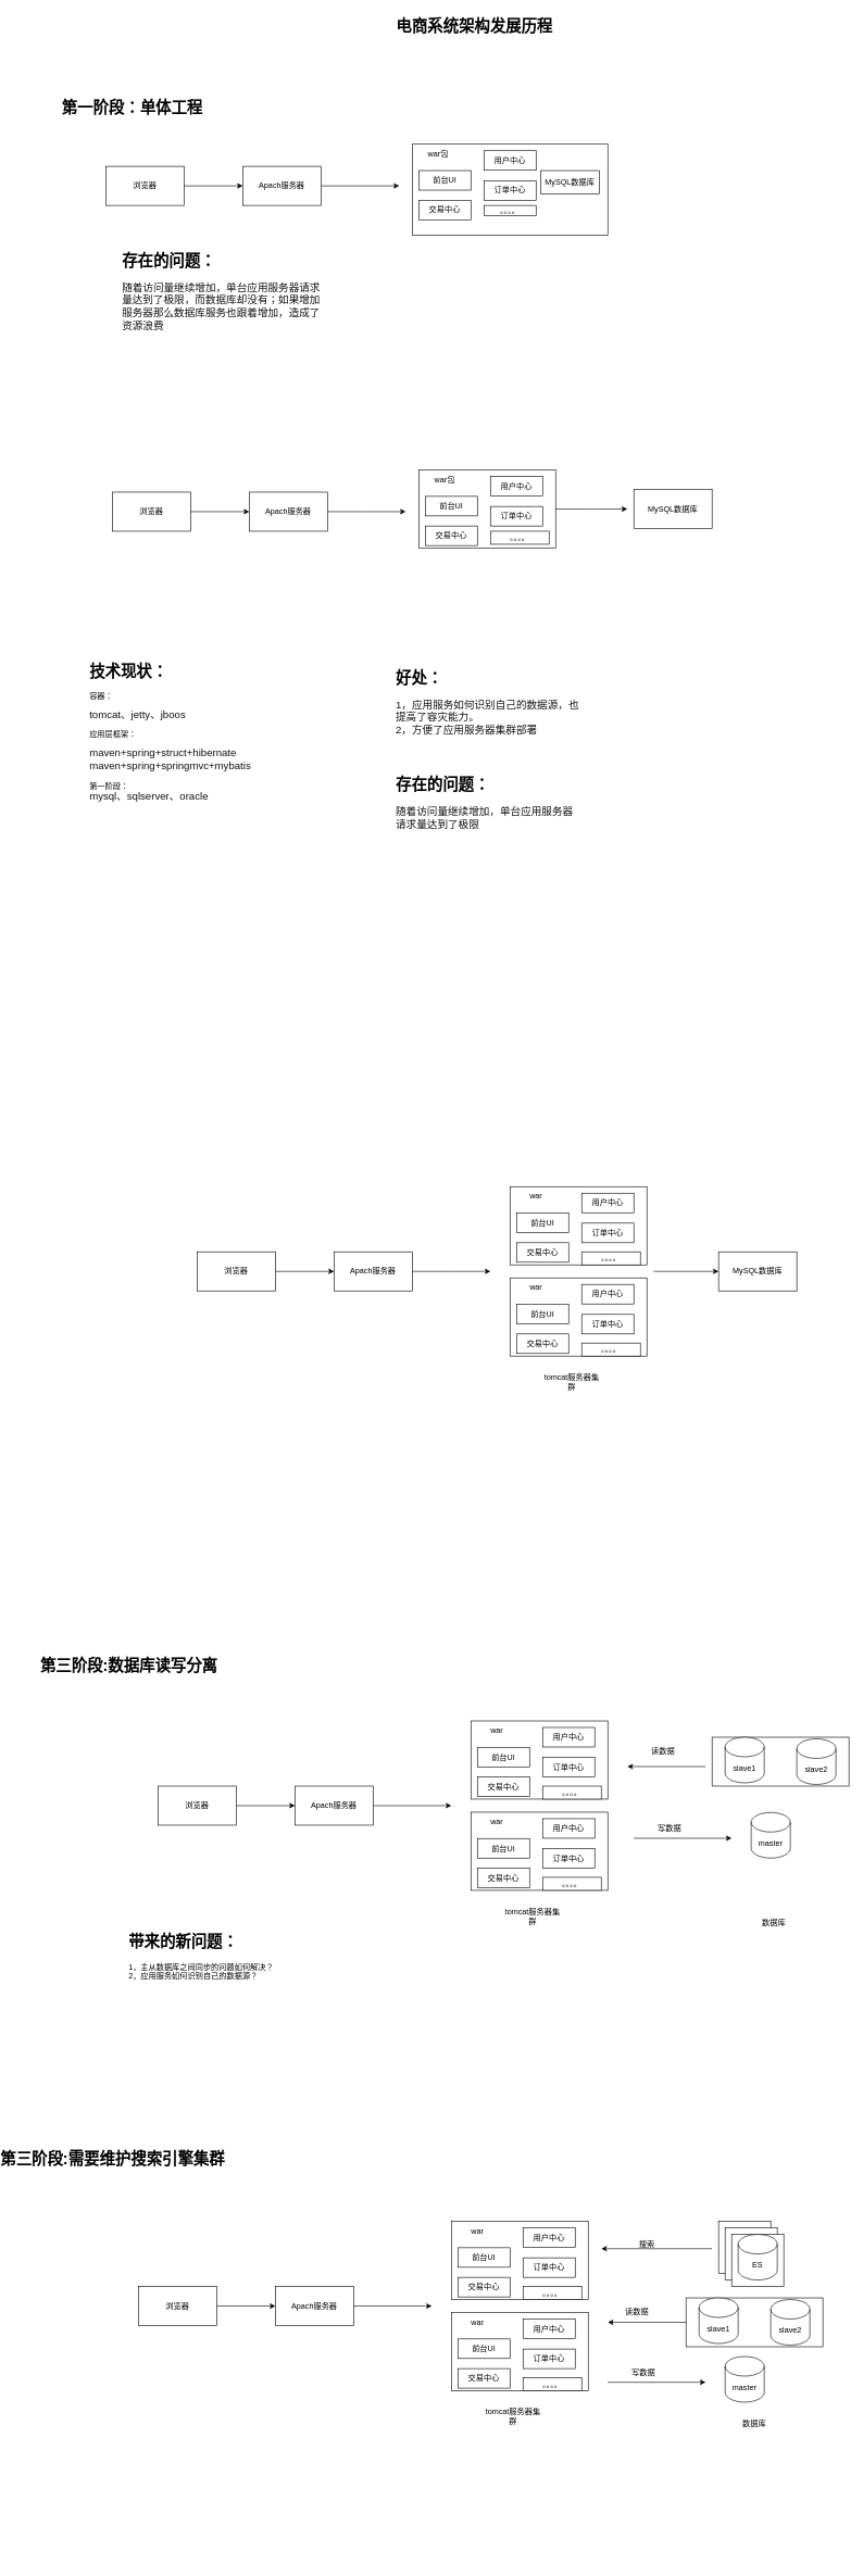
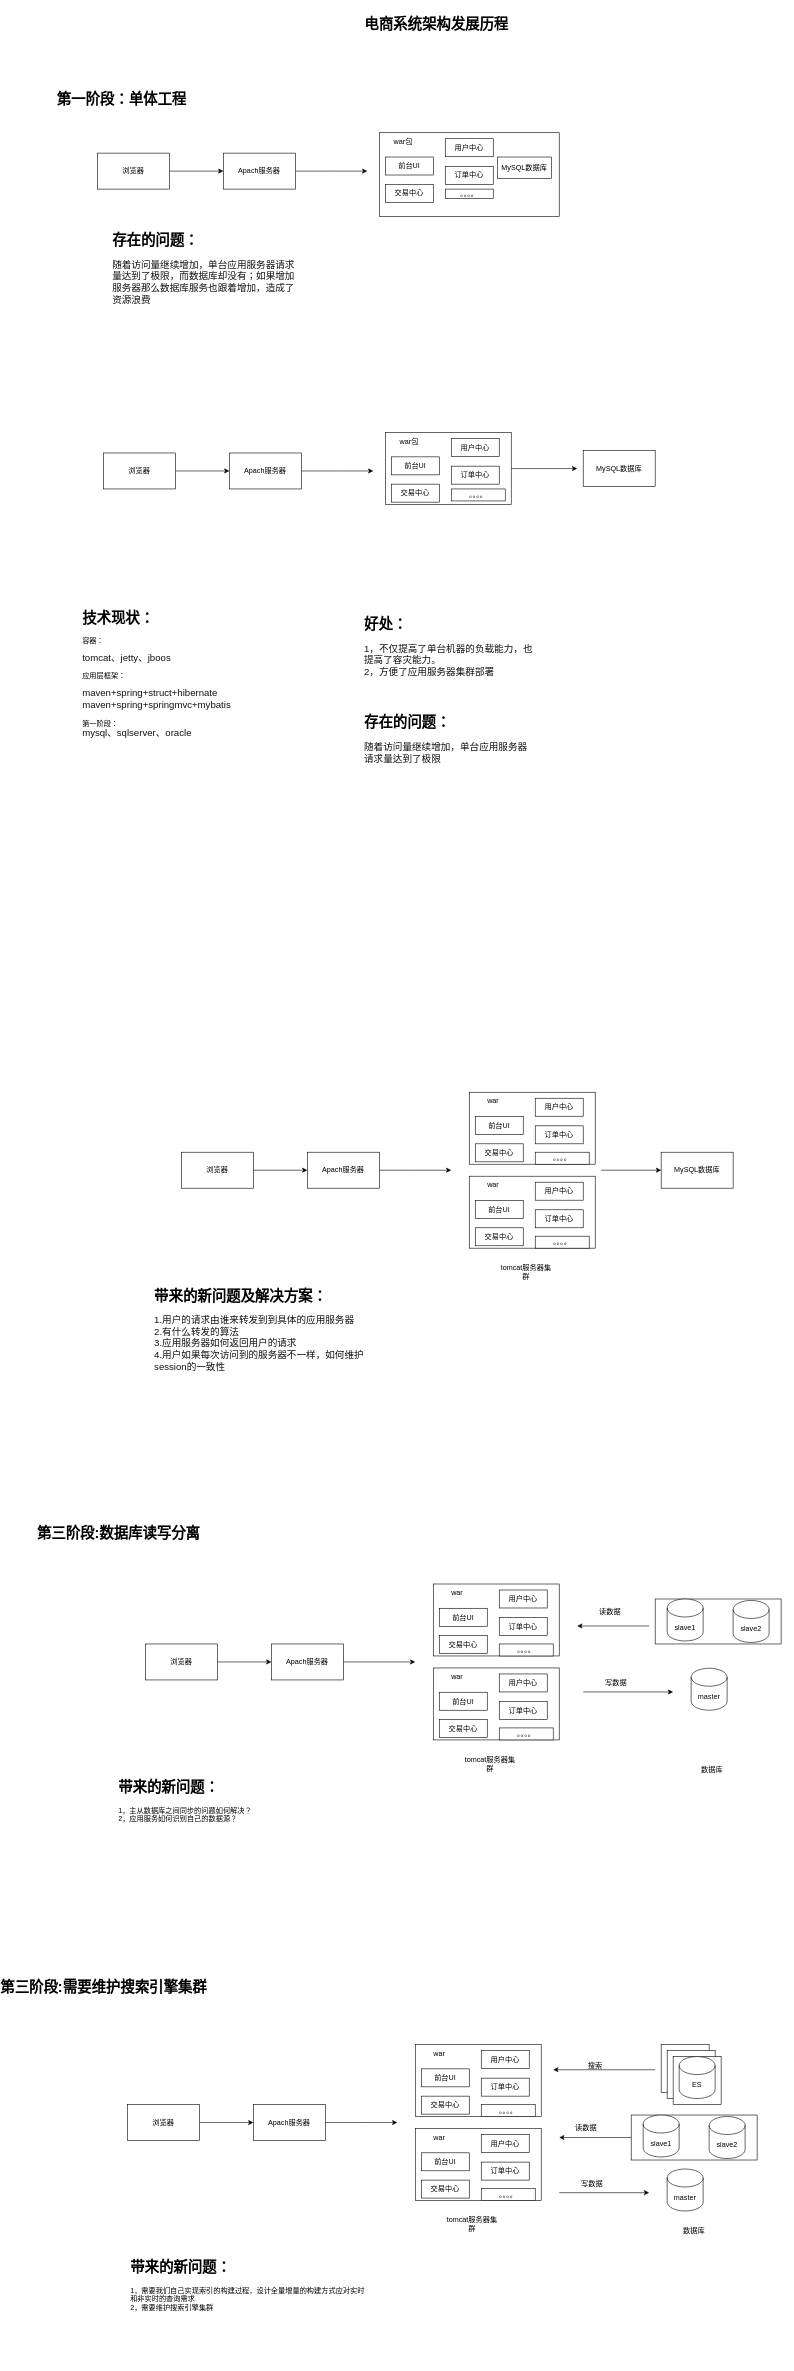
- <mxCell id="37" value="&lt;h1&gt;好处：&lt;/h1&gt;&lt;span style=&quot;color: rgb(18 , 18 , 18) ; font-family: , &amp;#34;blinkmacsystemfont&amp;#34; , &amp;#34;helvetica neue&amp;#34; , &amp;#34;pingfang sc&amp;#34; , &amp;#34;microsoft yahei&amp;#34; , &amp;#34;source han sans sc&amp;#34; , &amp;#34;noto sans cjk sc&amp;#34; , &amp;#34;wenquanyi micro hei&amp;#34; , sans-serif ; font-size: medium ; background-color: rgb(255 , 255 , 255)&quot;&gt;1，应用服务如何识别自己的数据源，也提高了容灾能力。&lt;br&gt;2，方便了应用服务器集群部署&lt;br&gt;&lt;/span&gt;&lt;h1&gt;&lt;br&gt;&lt;/h1&gt;&lt;h1&gt;存在的问题：&lt;/h1&gt;&lt;span style=&quot;color: rgb(18 , 18 , 18) ; font-family: , &amp;#34;blinkmacsystemfont&amp;#34; , &amp;#34;helvetica neue&amp;#34; , &amp;#34;pingfang sc&amp;#34; , &amp;#34;microsoft yahei&amp;#34; , &amp;#34;source han sans sc&amp;#34; , &amp;#34;noto sans cjk sc&amp;#34; , &amp;#34;wenquanyi micro hei&amp;#34; , sans-serif ; font-size: medium ; background-color: rgb(255 , 255 , 255)&quot;&gt;随着访问量继续增加，单台应用服务器请求量达到了极限&lt;/span&gt;&lt;p&gt;&lt;br&gt;&lt;/p&gt;" style="text;html=1;strokeColor=none;fillColor=none;spacing=5;spacingTop=-20;whiteSpace=wrap;overflow=hidden;rounded=0;" vertex="1" parent="1"><mxGeometry x="550" y="1020" width="290" height="280" as="geometry" /></mxCell>
+ <mxCell id="37" value="&lt;h1&gt;好处：&lt;/h1&gt;&lt;span style=&quot;color: rgb(18 , 18 , 18) ; font-family: , &amp;#34;blinkmacsystemfont&amp;#34; , &amp;#34;helvetica neue&amp;#34; , &amp;#34;pingfang sc&amp;#34; , &amp;#34;microsoft yahei&amp;#34; , &amp;#34;source han sans sc&amp;#34; , &amp;#34;noto sans cjk sc&amp;#34; , &amp;#34;wenquanyi micro hei&amp;#34; , sans-serif ; font-size: medium ; background-color: rgb(255 , 255 , 255)&quot;&gt;1，不仅提高了单台机器的负载能力，也提高了容灾能力。&lt;br&gt;2，方便了应用服务器集群部署&lt;br&gt;&lt;/span&gt;&lt;h1&gt;&lt;br&gt;&lt;/h1&gt;&lt;h1&gt;存在的问题：&lt;/h1&gt;&lt;span style=&quot;color: rgb(18 , 18 , 18) ; font-family: , &amp;#34;blinkmacsystemfont&amp;#34; , &amp;#34;helvetica neue&amp;#34; , &amp;#34;pingfang sc&amp;#34; , &amp;#34;microsoft yahei&amp;#34; , &amp;#34;source han sans sc&amp;#34; , &amp;#34;noto sans cjk sc&amp;#34; , &amp;#34;wenquanyi micro hei&amp;#34; , sans-serif ; font-size: medium ; background-color: rgb(255 , 255 , 255)&quot;&gt;随着访问量继续增加，单台应用服务器请求量达到了极限&lt;/span&gt;&lt;p&gt;&lt;br&gt;&lt;/p&gt;" style="text;html=1;strokeColor=none;fillColor=none;spacing=5;spacingTop=-20;whiteSpace=wrap;overflow=hidden;rounded=0;" vertex="1" parent="1"><mxGeometry x="550" y="1020" width="290" height="280" as="geometry" /></mxCell>
+ <mxCell id="38" value="&lt;h1&gt;带来的新问题及解决方案：&lt;/h1&gt;&lt;span style=&quot;color: rgb(18 , 18 , 18) ; font-family: , &amp;#34;blinkmacsystemfont&amp;#34; , &amp;#34;helvetica neue&amp;#34; , &amp;#34;pingfang sc&amp;#34; , &amp;#34;microsoft yahei&amp;#34; , &amp;#34;source han sans sc&amp;#34; , &amp;#34;noto sans cjk sc&amp;#34; , &amp;#34;wenquanyi micro hei&amp;#34; , sans-serif ; font-size: medium ; background-color: rgb(255 , 255 , 255)&quot;&gt;1.用户的请求由谁来转发到到具体的应用服务器&lt;br&gt;&lt;/span&gt;&lt;span style=&quot;color: rgb(18 , 18 , 18) ; font-family: , &amp;#34;blinkmacsystemfont&amp;#34; , &amp;#34;helvetica neue&amp;#34; , &amp;#34;pingfang sc&amp;#34; , &amp;#34;microsoft yahei&amp;#34; , &amp;#34;source han sans sc&amp;#34; , &amp;#34;noto sans cjk sc&amp;#34; , &amp;#34;wenquanyi micro hei&amp;#34; , sans-serif ; font-size: medium ; background-color: rgb(255 , 255 , 255)&quot;&gt;2.有什么转发的算法&lt;br&gt;&lt;/span&gt;&lt;span style=&quot;color: rgb(18 , 18 , 18) ; font-family: , &amp;#34;blinkmacsystemfont&amp;#34; , &amp;#34;helvetica neue&amp;#34; , &amp;#34;pingfang sc&amp;#34; , &amp;#34;microsoft yahei&amp;#34; , &amp;#34;source han sans sc&amp;#34; , &amp;#34;noto sans cjk sc&amp;#34; , &amp;#34;wenquanyi micro hei&amp;#34; , sans-serif ; font-size: medium ; background-color: rgb(255 , 255 , 255)&quot;&gt;3.应用服务器如何返回用户的请求&lt;br&gt;4.用户如果每次访问到的服务器不一样，如何维护session的一致性&lt;br&gt;&lt;/span&gt;" style="text;html=1;strokeColor=none;fillColor=none;spacing=5;spacingTop=-20;whiteSpace=wrap;overflow=hidden;rounded=0;" vertex="1" parent="1"><mxGeometry x="200" y="2140" width="400" height="170" as="geometry" /></mxCell>
+ <mxCell id="119" value="&lt;h1&gt;带来的新问题：&lt;/h1&gt;&lt;div&gt;1，需要我们自己实现索引的构建过程，设计全量增量的构建方式应对实时和非实时的查询需求&lt;/div&gt;&lt;div&gt;2，需要维护搜索引擎集群&lt;/div&gt;&lt;span style=&quot;color: rgb(18 , 18 , 18) ; font-family: , &amp;#34;blinkmacsystemfont&amp;#34; , &amp;#34;helvetica neue&amp;#34; , &amp;#34;pingfang sc&amp;#34; , &amp;#34;microsoft yahei&amp;#34; , &amp;#34;source han sans sc&amp;#34; , &amp;#34;noto sans cjk sc&amp;#34; , &amp;#34;wenquanyi micro hei&amp;#34; , sans-serif ; font-size: medium ; background-color: rgb(255 , 255 , 255)&quot;&gt;&lt;br&gt;&lt;/span&gt;" style="text;html=1;strokeColor=none;fillColor=none;spacing=5;spacingTop=-20;whiteSpace=wrap;overflow=hidden;rounded=0;" vertex="1" parent="1"><mxGeometry x="160" y="3760" width="400" height="170" as="geometry" /></mxCell>
